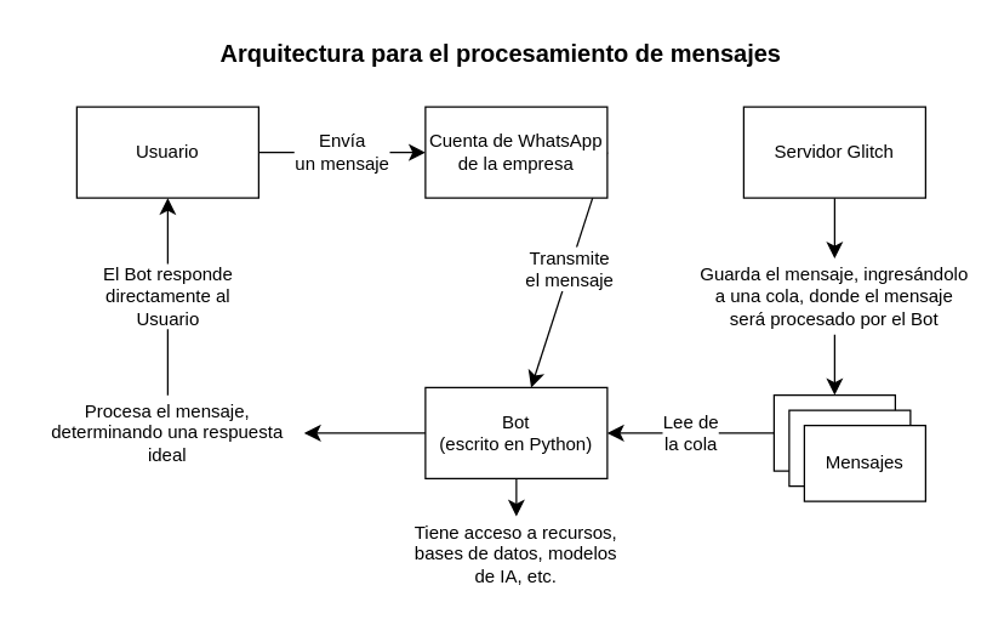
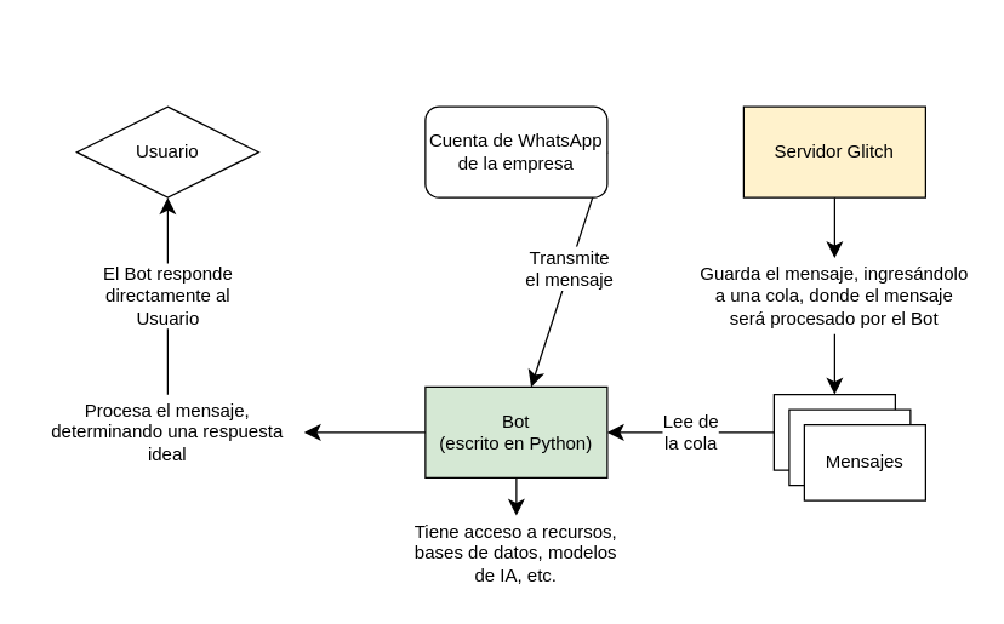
- <mxCell id="23" value="Arquitectura para el procesamiento de mensajes" style="text;html=1;align=center;verticalAlign=middle;whiteSpace=wrap;rounded=0;fontSize=16;fontStyle=1" vertex="1" parent="1"><mxGeometry x="20" y="20" width="620" height="30" as="geometry" /></mxCell>
- <mxCell id="4" value="Usuario" style="rounded=0;whiteSpace=wrap;html=1;" vertex="1" parent="2"><mxGeometry x="30" width="120" height="60" as="geometry" /></mxCell>
+ <mxCell id="4" value="Usuario" style="rhombus;whiteSpace=wrap;html=1;" vertex="1" parent="2"><mxGeometry x="30" width="120" height="60" as="geometry" /></mxCell>
- <mxCell id="3" value="Envía&lt;br&gt;un mensaje" style="edgeStyle=none;curved=1;rounded=0;orthogonalLoop=1;jettySize=auto;html=1;exitX=1;exitY=0.5;exitDx=0;exitDy=0;fontSize=12;startSize=8;endSize=8;" edge="1" parent="2" source="4" target="7"><mxGeometry relative="1" as="geometry" /></mxCell>
- <mxCell id="7" value="Cuenta de WhatsApp de la empresa" style="rounded=0;whiteSpace=wrap;html=1;" vertex="1" parent="2"><mxGeometry x="260" width="120" height="60" as="geometry" /></mxCell>
+ <mxCell id="7" value="Cuenta de WhatsApp de la empresa" style="whiteSpace=wrap;html=1;rounded=1;" vertex="1" parent="2"><mxGeometry x="260" width="120" height="60" as="geometry" /></mxCell>
- <mxCell id="9" value="Servidor Glitch" style="rounded=0;whiteSpace=wrap;html=1;" vertex="1" parent="2"><mxGeometry x="470" width="120" height="60" as="geometry" /></mxCell>
+ <mxCell id="9" value="Servidor Glitch" style="rounded=0;whiteSpace=wrap;html=1;fillColor=#fff2cc;" vertex="1" parent="2"><mxGeometry x="470" width="120" height="60" as="geometry" /></mxCell>
- <mxCell id="16" value="Bot&lt;br&gt;(escrito en Python)" style="rounded=0;whiteSpace=wrap;html=1;" vertex="1" parent="2"><mxGeometry x="260" y="185" width="120" height="60" as="geometry" /></mxCell>
+ <mxCell id="16" value="Bot&lt;br&gt;(escrito en Python)" style="rounded=0;whiteSpace=wrap;html=1;fillColor=#d5e8d4;" vertex="1" parent="2"><mxGeometry x="260" y="185" width="120" height="60" as="geometry" /></mxCell>
